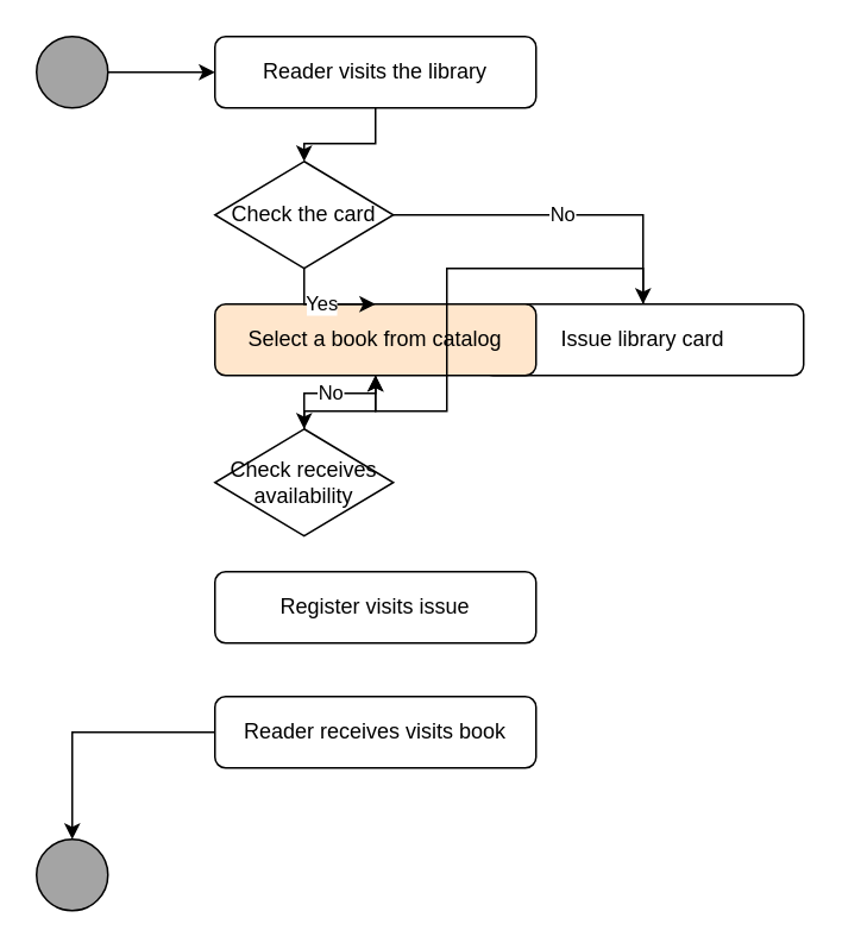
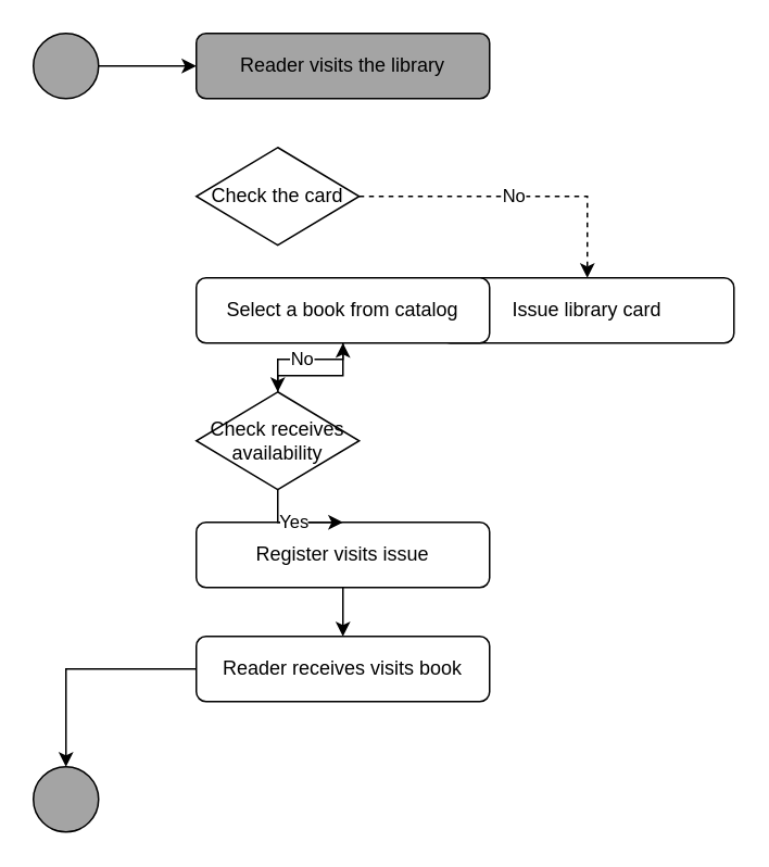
- <mxCell id="3" value="Reader visits the library" style="rounded=1;whiteSpace=wrap;html=1;" vertex="1" parent="1"><mxGeometry x="120" y="20" width="180" height="40" as="geometry" /></mxCell>
+ <mxCell id="3" value="Reader visits the library" style="rounded=1;whiteSpace=wrap;html=1;fillColor=#a4a4a4;" vertex="1" parent="1"><mxGeometry x="120" y="20" width="180" height="40" as="geometry" /></mxCell>
- <mxCell id="12" style="edgeStyle=orthogonalEdgeStyle;rounded=0;orthogonalLoop=1;jettySize=auto;html=1;curved=0;" edge="1" parent="1" source="3" target="4"><mxGeometry relative="1" as="geometry" /></mxCell>
- <mxCell id="14" value="No" style="edgeStyle=orthogonalEdgeStyle;rounded=0;orthogonalLoop=1;jettySize=auto;html=1;curved=0;" edge="1" parent="1" source="4" target="5"><mxGeometry relative="1" as="geometry" /></mxCell>
+ <mxCell id="14" value="No" style="edgeStyle=orthogonalEdgeStyle;rounded=0;orthogonalLoop=1;jettySize=auto;html=1;curved=0;dashed=1;" edge="1" parent="1" source="4" target="5"><mxGeometry relative="1" as="geometry" /></mxCell>
- <mxCell id="15" style="edgeStyle=orthogonalEdgeStyle;rounded=0;orthogonalLoop=1;jettySize=auto;html=1;curved=0;" edge="1" parent="1" source="5" target="6"><mxGeometry relative="1" as="geometry" /></mxCell>
- <mxCell id="13" value="Yes" style="edgeStyle=orthogonalEdgeStyle;rounded=0;orthogonalLoop=1;jettySize=auto;html=1;curved=0;" edge="1" parent="1" source="4" target="6"><mxGeometry relative="1" as="geometry" /></mxCell>
- <mxCell id="6" value="Select a book from catalog" style="rounded=1;whiteSpace=wrap;html=1;fillColor=#ffe6cc;" vertex="1" parent="1"><mxGeometry x="120" y="170" width="180" height="40" as="geometry" /></mxCell>
+ <mxCell id="6" value="Select a book from catalog" style="rounded=1;whiteSpace=wrap;html=1;" vertex="1" parent="1"><mxGeometry x="120" y="170" width="180" height="40" as="geometry" /></mxCell>
+ <mxCell id="17" value="Yes" style="edgeStyle=orthogonalEdgeStyle;rounded=0;orthogonalLoop=1;jettySize=auto;html=1;curved=0;" edge="1" parent="1" source="7" target="8"><mxGeometry relative="1" as="geometry" /></mxCell>
+ <mxCell id="19" style="edgeStyle=orthogonalEdgeStyle;rounded=0;orthogonalLoop=1;jettySize=auto;html=1;curved=0;" edge="1" parent="1" source="8" target="9"><mxGeometry relative="1" as="geometry" /></mxCell>
